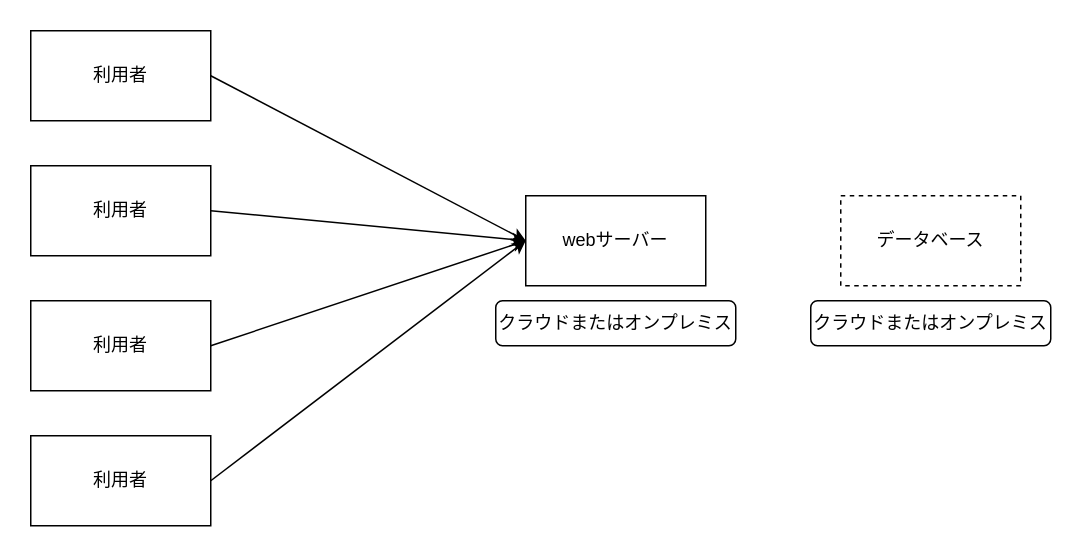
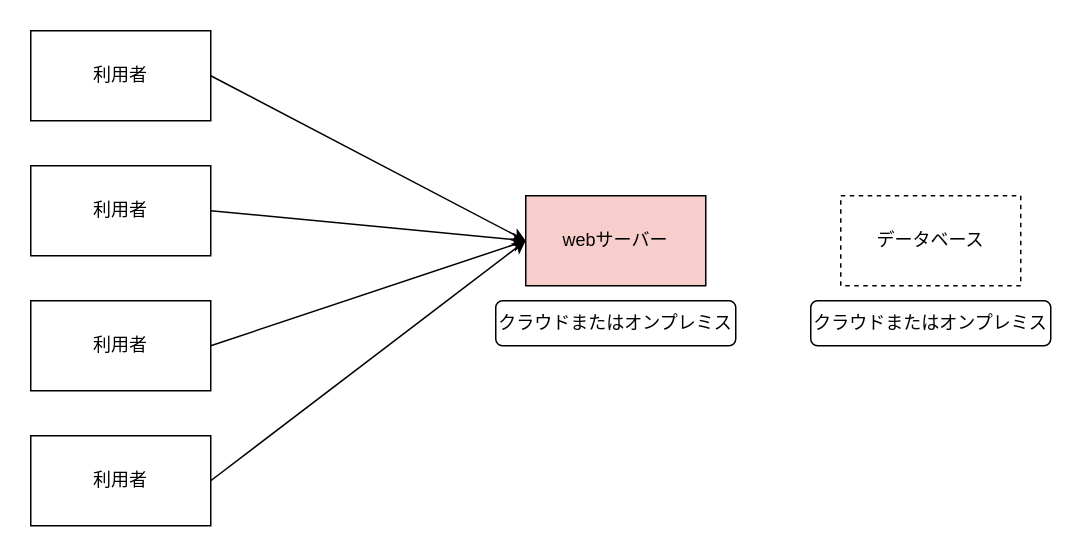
- <mxCell id="2" value="webサーバー" style="rounded=0;whiteSpace=wrap;html=1;" vertex="1" parent="1"><mxGeometry x="350" y="130" width="120" height="60" as="geometry" /></mxCell>
+ <mxCell id="2" value="webサーバー" style="rounded=0;whiteSpace=wrap;html=1;fillColor=#f8cecc;" vertex="1" parent="1"><mxGeometry x="350" y="130" width="120" height="60" as="geometry" /></mxCell>
